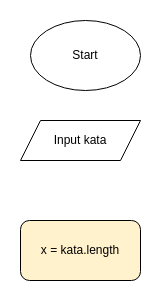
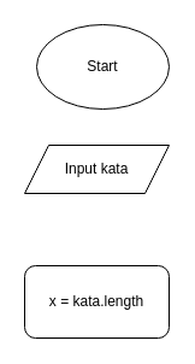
- <mxCell id="4" value="x = kata.length" style="rounded=1;whiteSpace=wrap;html=1;fillColor=#fff2cc;" vertex="1" parent="1"><mxGeometry x="20" y="220" width="120" height="60" as="geometry" /></mxCell>
+ <mxCell id="4" value="x = kata.length" style="rounded=1;whiteSpace=wrap;html=1;" vertex="1" parent="1"><mxGeometry x="20" y="220" width="120" height="60" as="geometry" /></mxCell>
